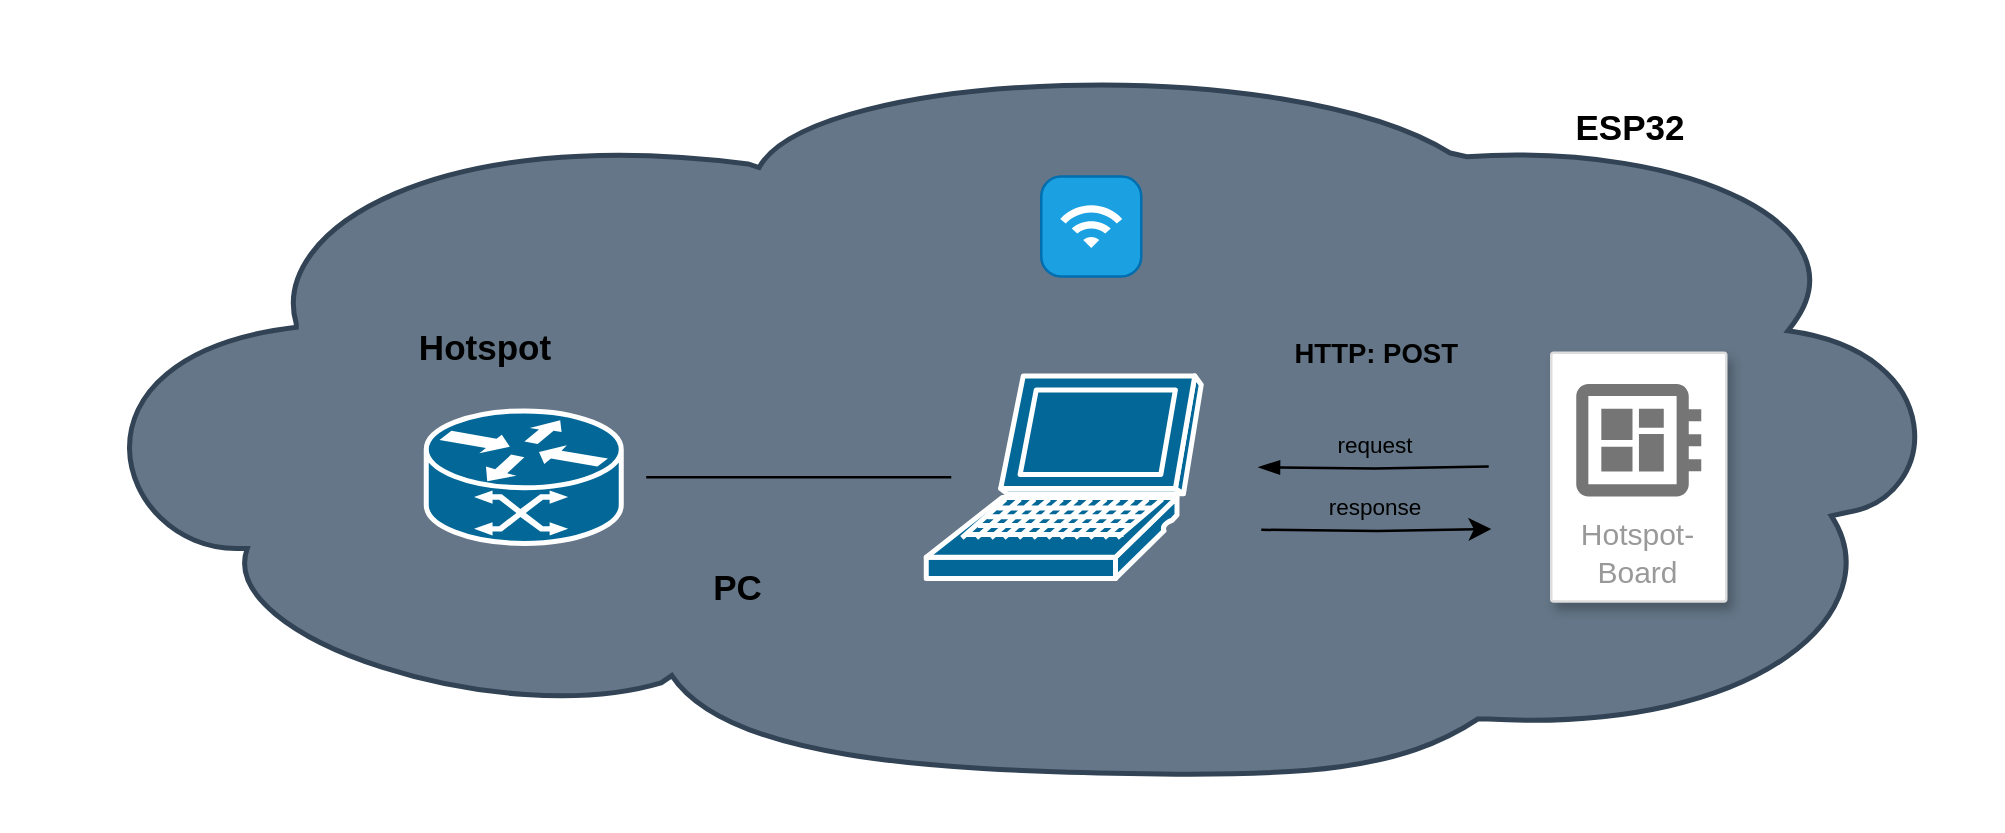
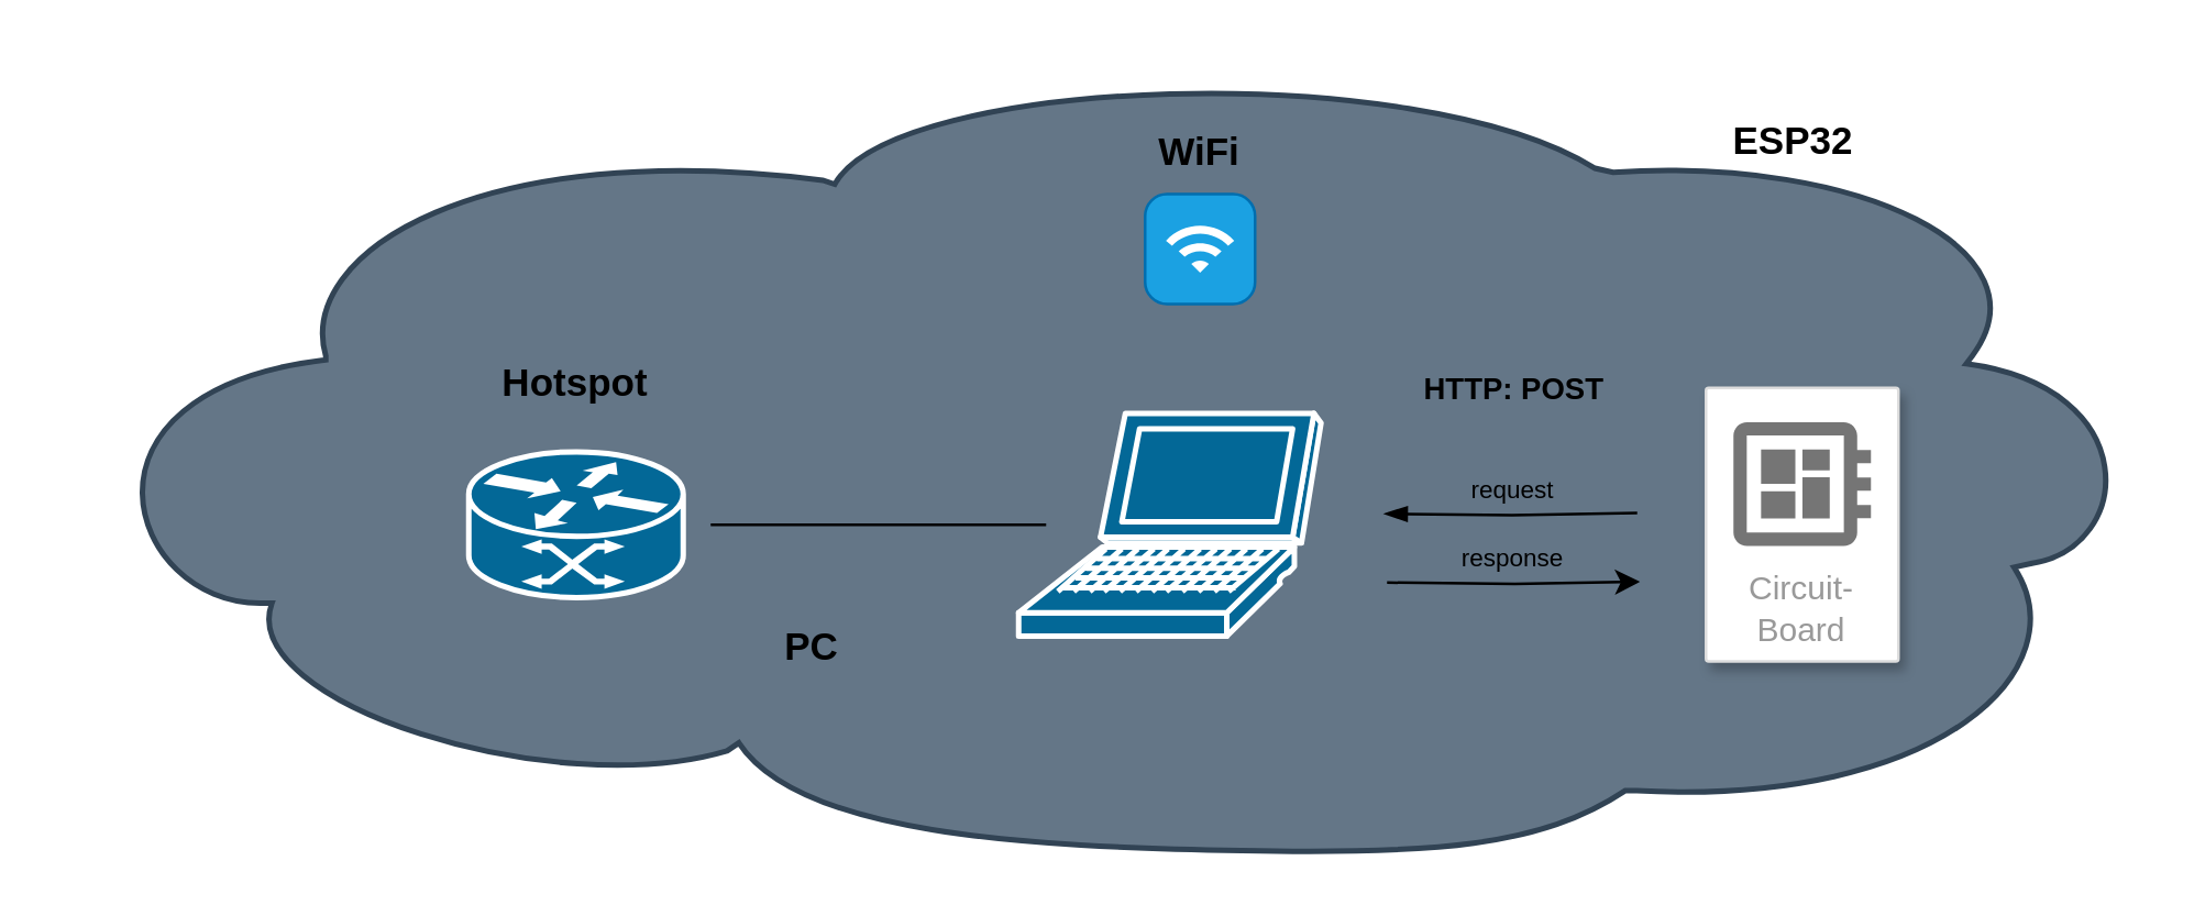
+ <mxCell id="10" value="WiFi" style="text;html=1;strokeColor=none;fillColor=none;align=center;verticalAlign=middle;whiteSpace=wrap;rounded=0;fontStyle=1;fontSize=14;" parent="1" vertex="1"><mxGeometry x="406" y="40" width="60" height="30" as="geometry" /></mxCell>
- <mxCell id="11" value="Hotspot" style="text;html=1;strokeColor=none;fillColor=none;align=center;verticalAlign=middle;whiteSpace=wrap;rounded=0;fontStyle=1;fontSize=14;" parent="1" vertex="1"><mxGeometry x="164" y="123.75" width="60" height="30" as="geometry" /></mxCell>
+ <mxCell id="11" value="Hotspot" style="text;html=1;strokeColor=none;fillColor=none;align=center;verticalAlign=middle;whiteSpace=wrap;rounded=0;fontStyle=1;fontSize=14;" parent="1" vertex="1"><mxGeometry x="179" y="123.75" width="60" height="30" as="geometry" /></mxCell>
- <mxCell id="6" value="Hotspot-Board" style="strokeColor=#dddddd;shadow=1;strokeWidth=1;rounded=1;absoluteArcSize=1;arcSize=2;labelPosition=center;verticalLabelPosition=middle;align=center;verticalAlign=bottom;spacingLeft=0;fontColor=#999999;fontSize=12;whiteSpace=wrap;spacingBottom=2;html=1;" parent="1" vertex="1"><mxGeometry x="620" y="140.5" width="70" height="99.5" as="geometry" /></mxCell>
+ <mxCell id="6" value="Circuit-Board" style="strokeColor=#dddddd;shadow=1;strokeWidth=1;rounded=1;absoluteArcSize=1;arcSize=2;labelPosition=center;verticalLabelPosition=middle;align=center;verticalAlign=bottom;spacingLeft=0;fontColor=#999999;fontSize=12;whiteSpace=wrap;spacingBottom=2;html=1;" parent="1" vertex="1"><mxGeometry x="620" y="140.5" width="70" height="99.5" as="geometry" /></mxCell>
